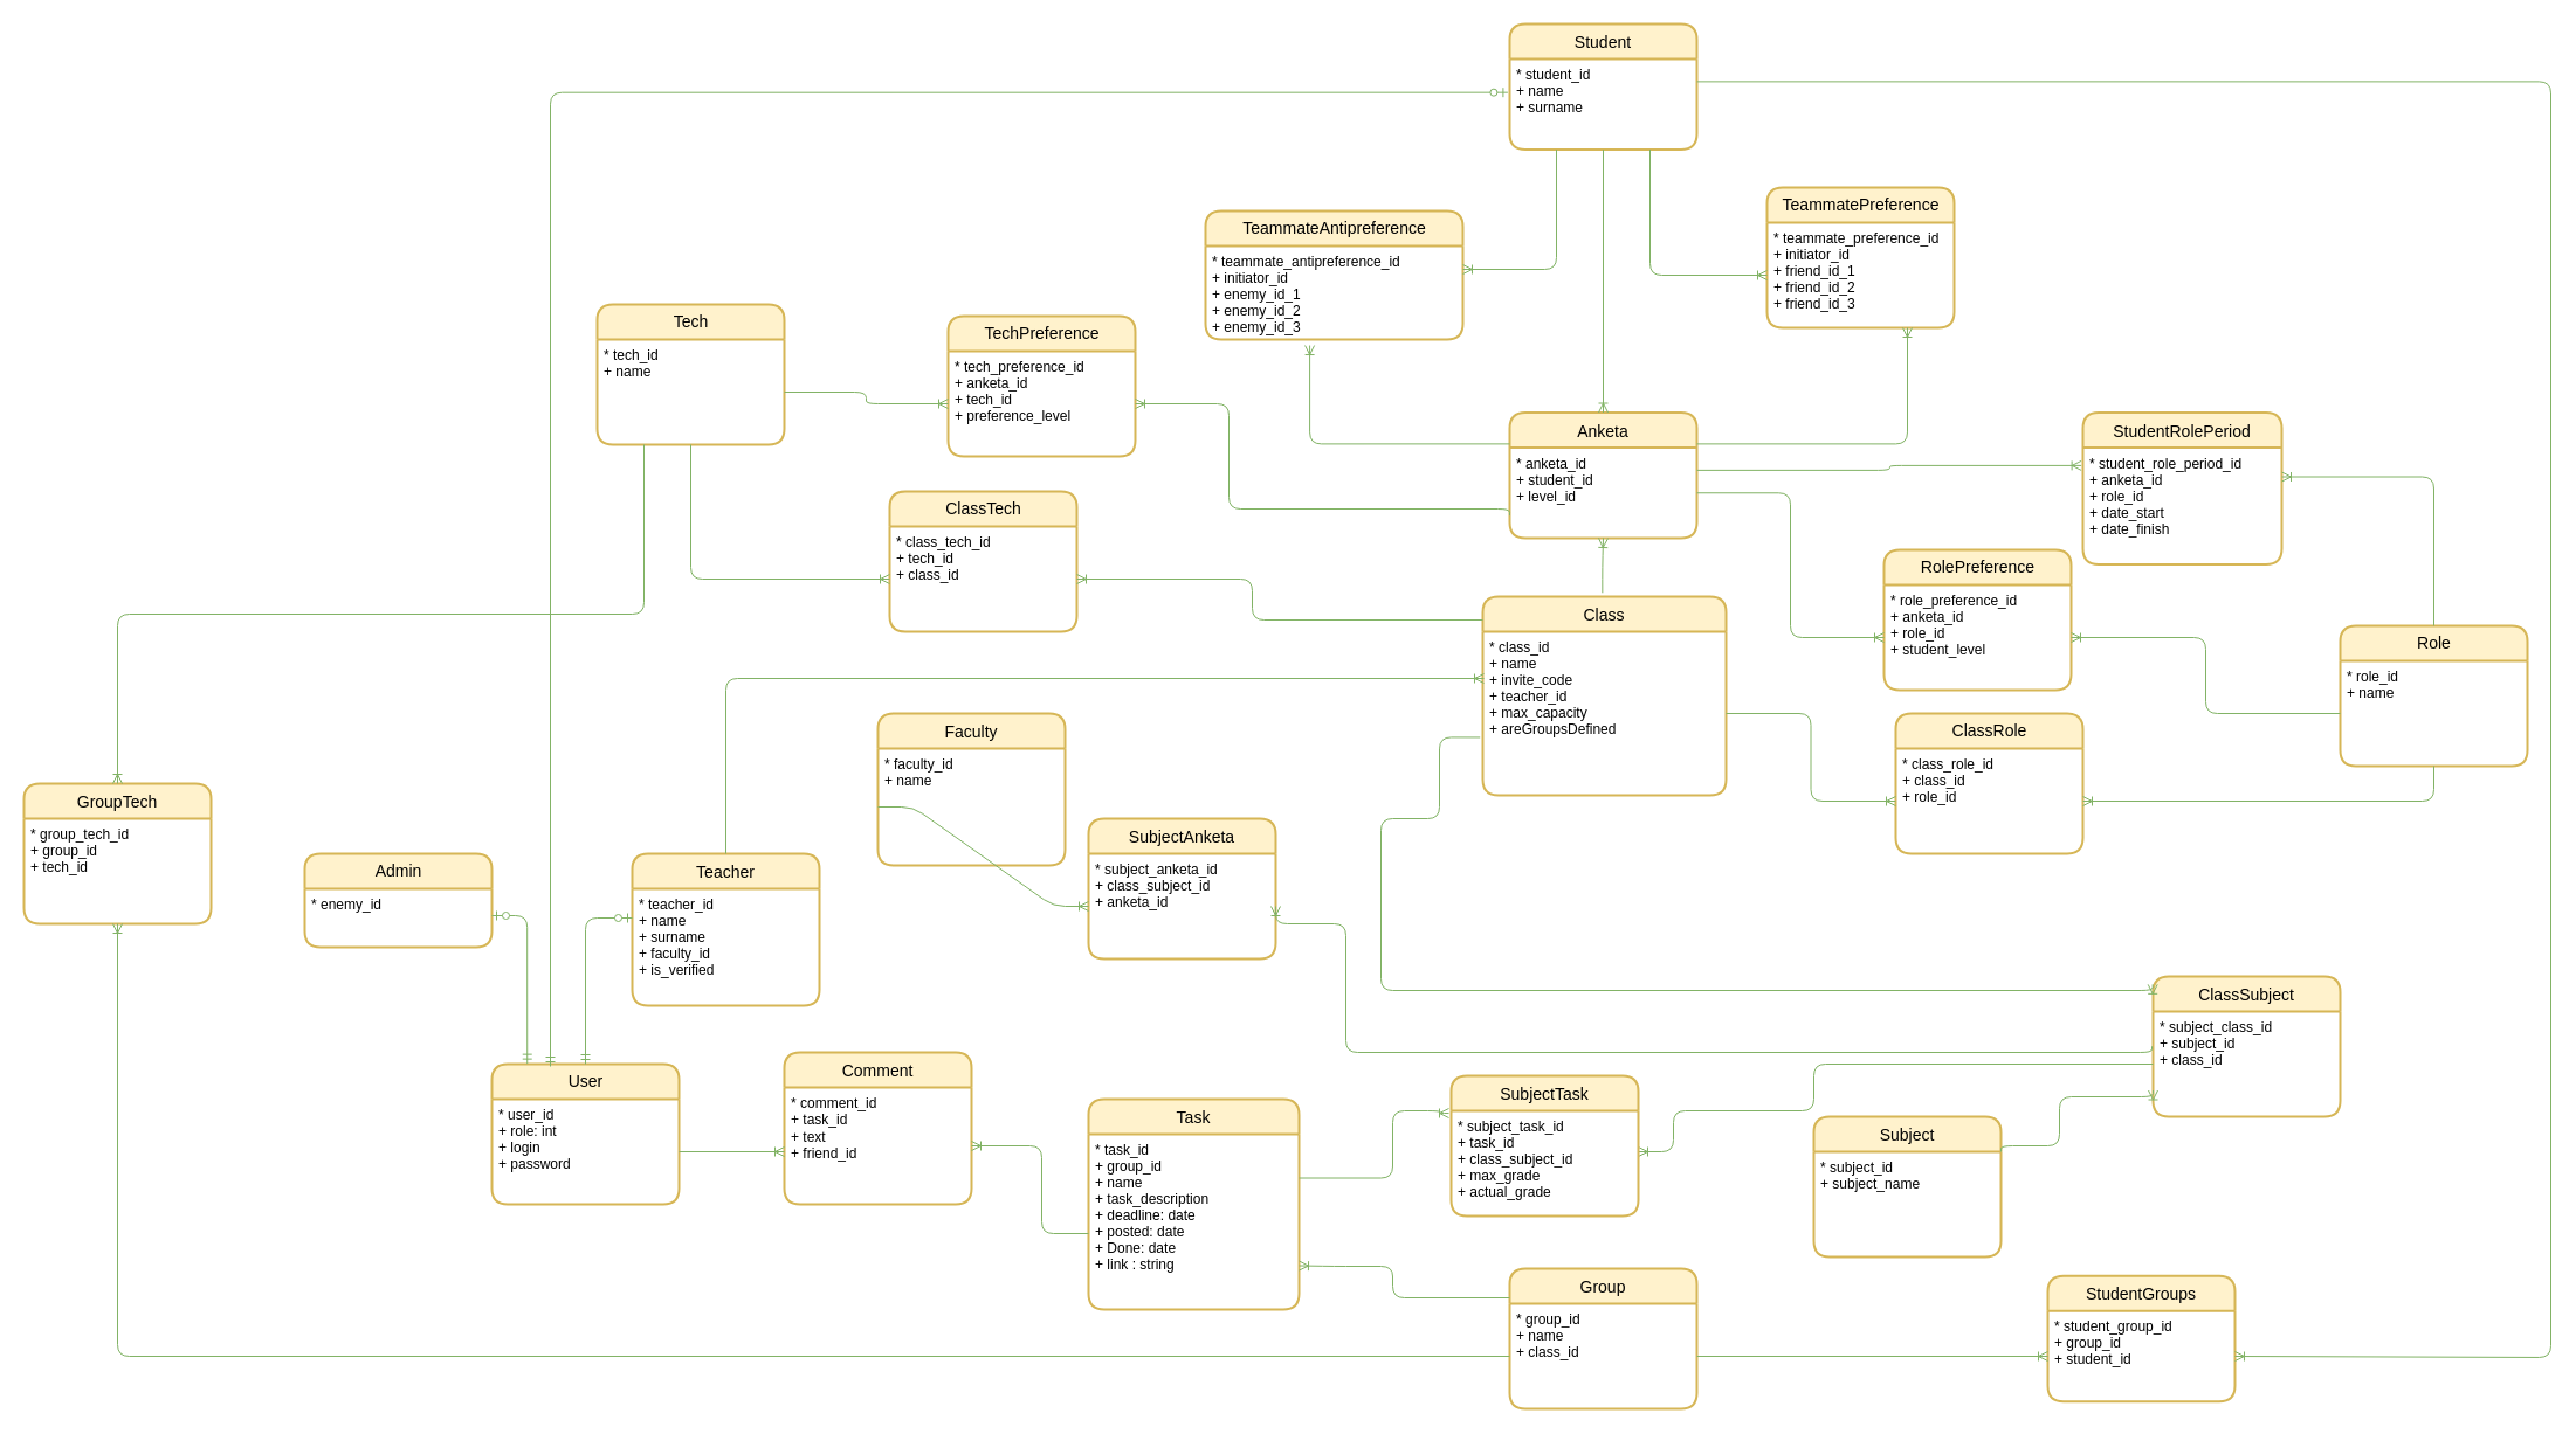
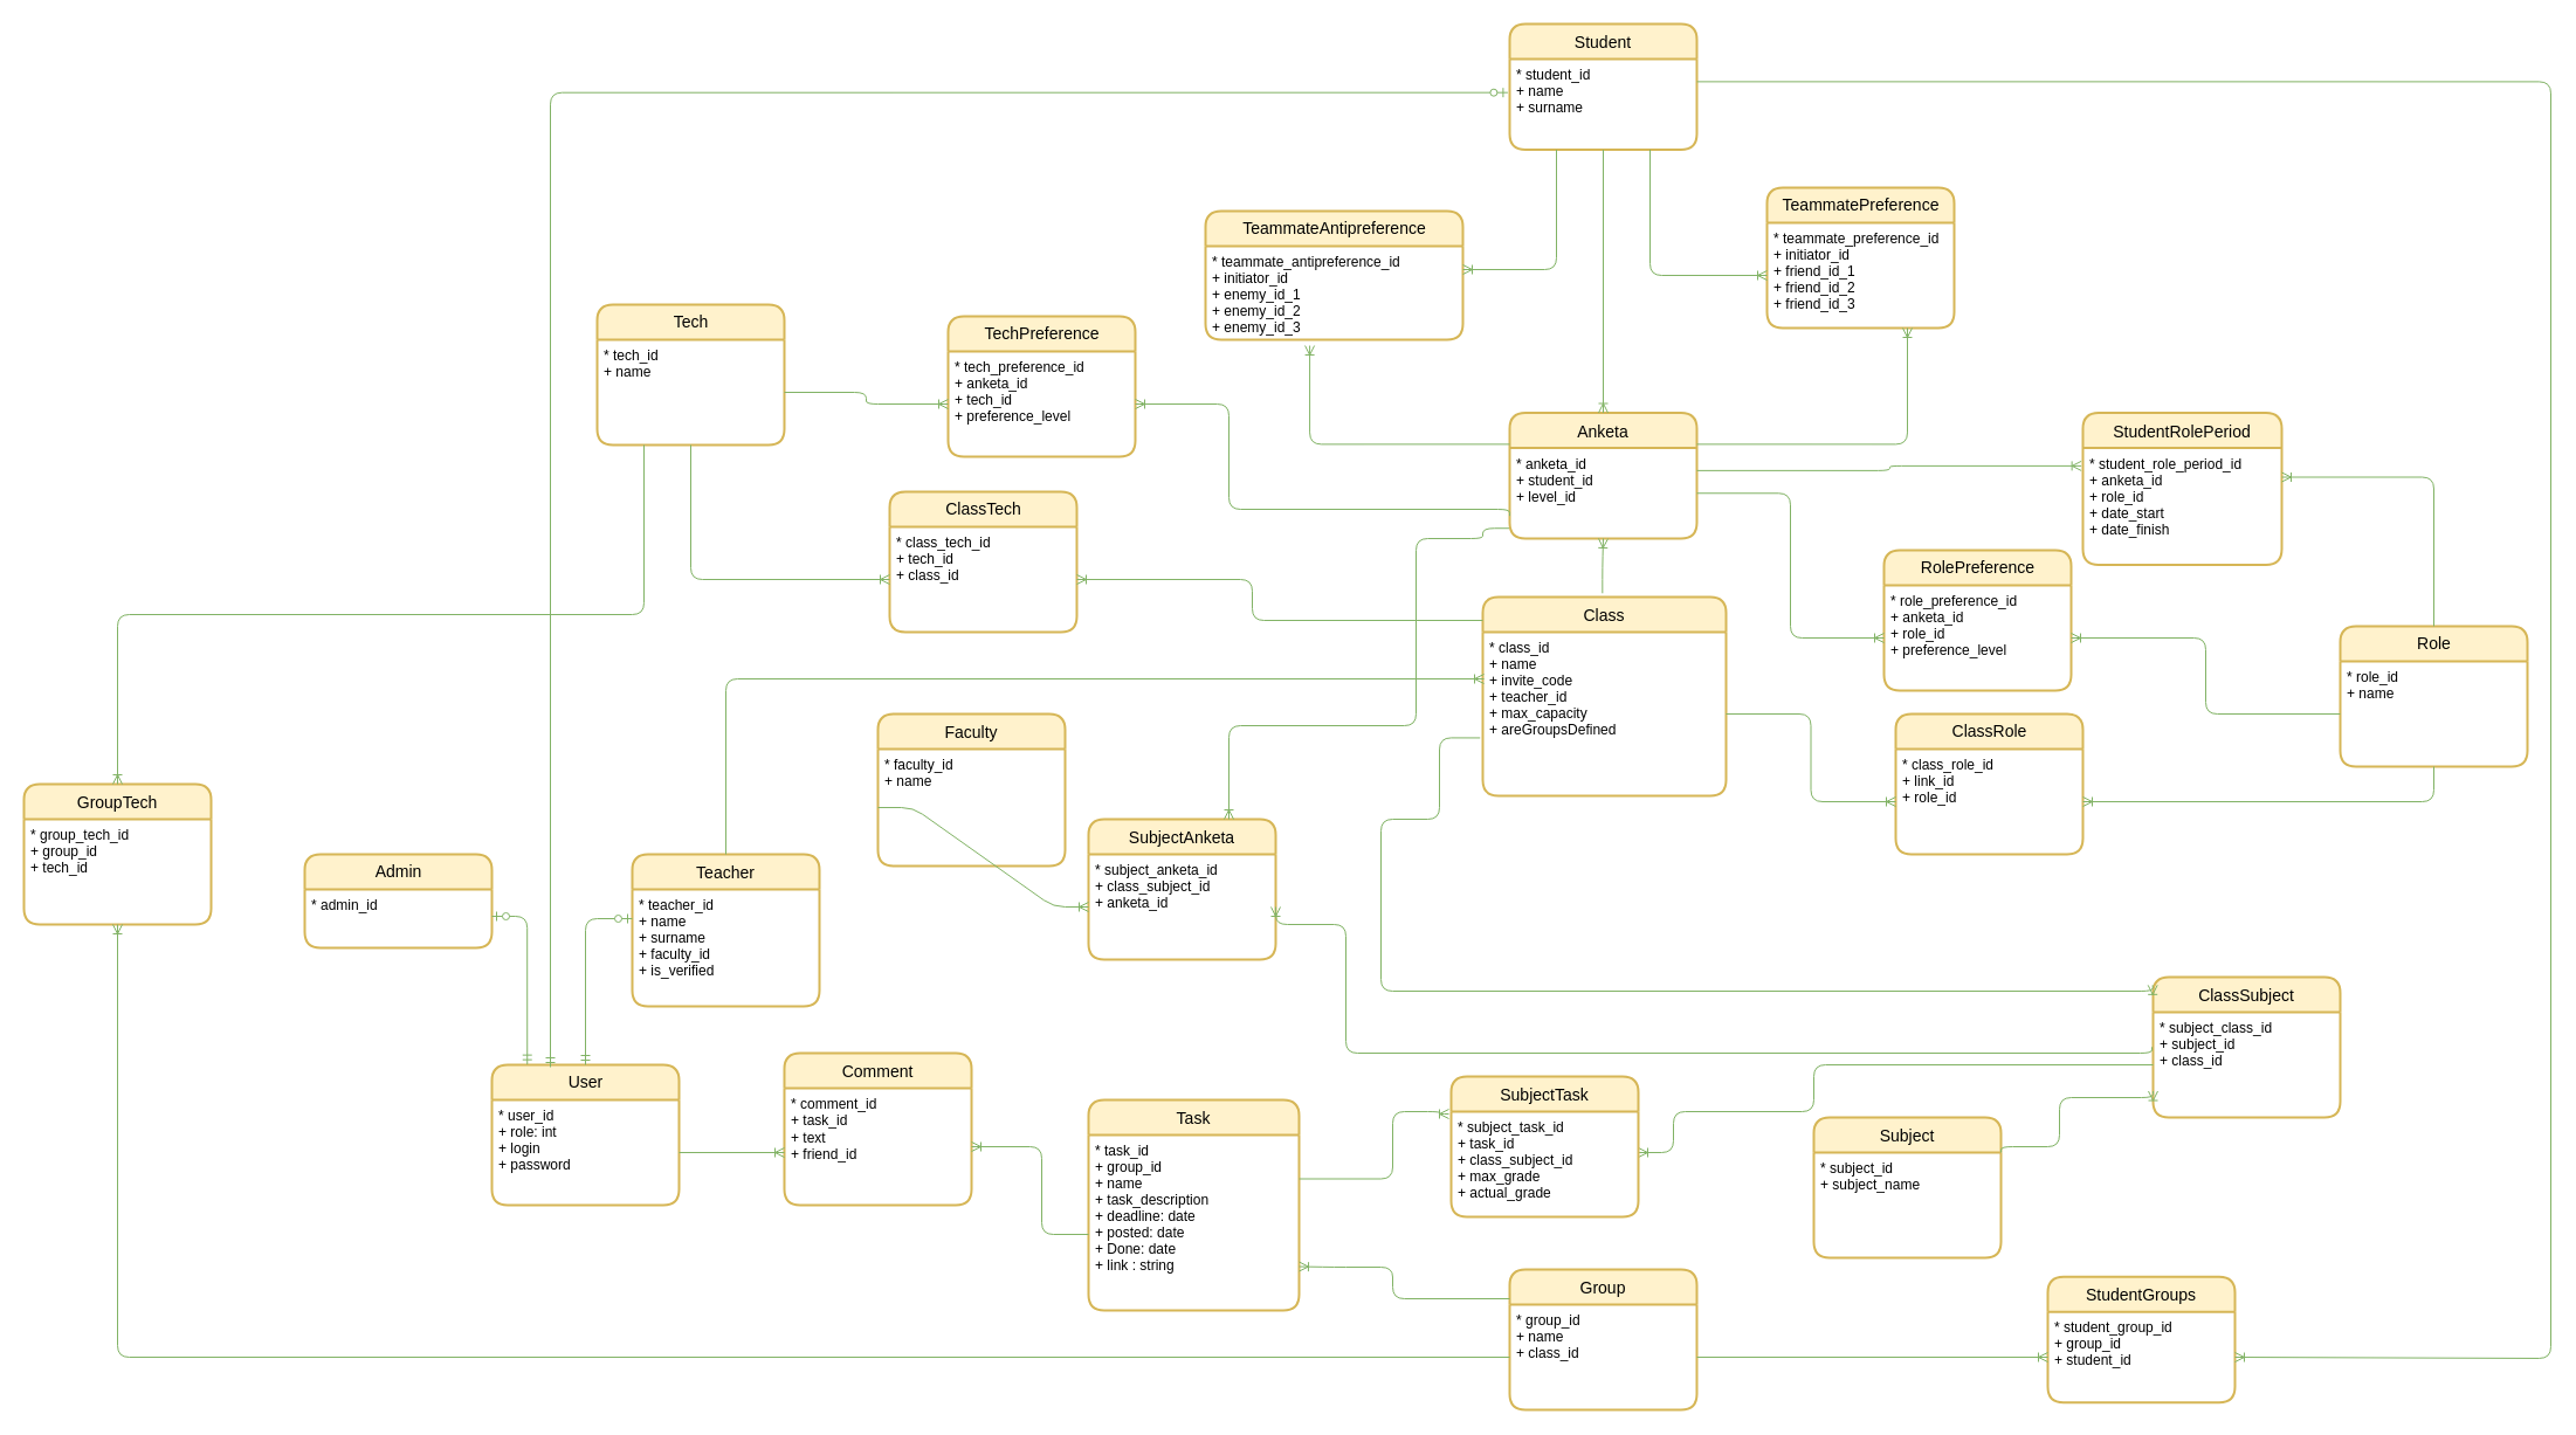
- <mxCell id="25" value="* role_preference_id&#10;+ anketa_id&#10;+ role_id&#10;+ student_level" style="align=left;strokeColor=none;fillColor=none;spacingLeft=4;fontSize=12;verticalAlign=top;resizable=0;rotatable=0;part=1;" parent="24" vertex="1"><mxGeometry y="30" width="160" height="90" as="geometry" /></mxCell>
+ <mxCell id="25" value="* role_preference_id&#10;+ anketa_id&#10;+ role_id&#10;+ preference_level" style="align=left;strokeColor=none;fillColor=none;spacingLeft=4;fontSize=12;verticalAlign=top;resizable=0;rotatable=0;part=1;" parent="24" vertex="1"><mxGeometry y="30" width="160" height="90" as="geometry" /></mxCell>
+ <mxCell id="50" value="" style="edgeStyle=orthogonalEdgeStyle;fontSize=12;html=1;endArrow=ERoneToMany;exitX=-0.003;exitY=0.887;exitDx=0;exitDy=0;entryX=0.75;entryY=0;entryDx=0;entryDy=0;fillColor=#d5e8d4;strokeColor=#82b366;exitPerimeter=0;" parent="1" source="11" target="46" edge="1"><mxGeometry width="100" height="100" relative="1" as="geometry"><mxPoint x="1170" y="770" as="sourcePoint" /><mxPoint x="1270" y="670" as="targetPoint" /><Array as="points"><mxPoint x="1267" y="451" /><mxPoint x="1267" y="460" /><mxPoint x="1210" y="460" /><mxPoint x="1210" y="620" /><mxPoint x="1050" y="620" /></Array></mxGeometry></mxCell>
- <mxCell id="80" value="* class_role_id&#10;+ class_id&#10;+ role_id" style="align=left;strokeColor=none;fillColor=none;spacingLeft=4;fontSize=12;verticalAlign=top;resizable=0;rotatable=0;part=1;" parent="79" vertex="1"><mxGeometry y="30" width="160" height="90" as="geometry" /></mxCell>
+ <mxCell id="80" value="* class_role_id&#10;+ link_id&#10;+ role_id" style="align=left;strokeColor=none;fillColor=none;spacingLeft=4;fontSize=12;verticalAlign=top;resizable=0;rotatable=0;part=1;" parent="79" vertex="1"><mxGeometry y="30" width="160" height="90" as="geometry" /></mxCell>
- <mxCell id="66" value="* enemy_id" style="align=left;strokeColor=none;fillColor=none;spacingLeft=4;fontSize=12;verticalAlign=top;resizable=0;rotatable=0;part=1;" parent="65" vertex="1"><mxGeometry y="30" width="160" height="50" as="geometry" /></mxCell>
+ <mxCell id="66" value="* admin_id" style="align=left;strokeColor=none;fillColor=none;spacingLeft=4;fontSize=12;verticalAlign=top;resizable=0;rotatable=0;part=1;" parent="65" vertex="1"><mxGeometry y="30" width="160" height="50" as="geometry" /></mxCell>
